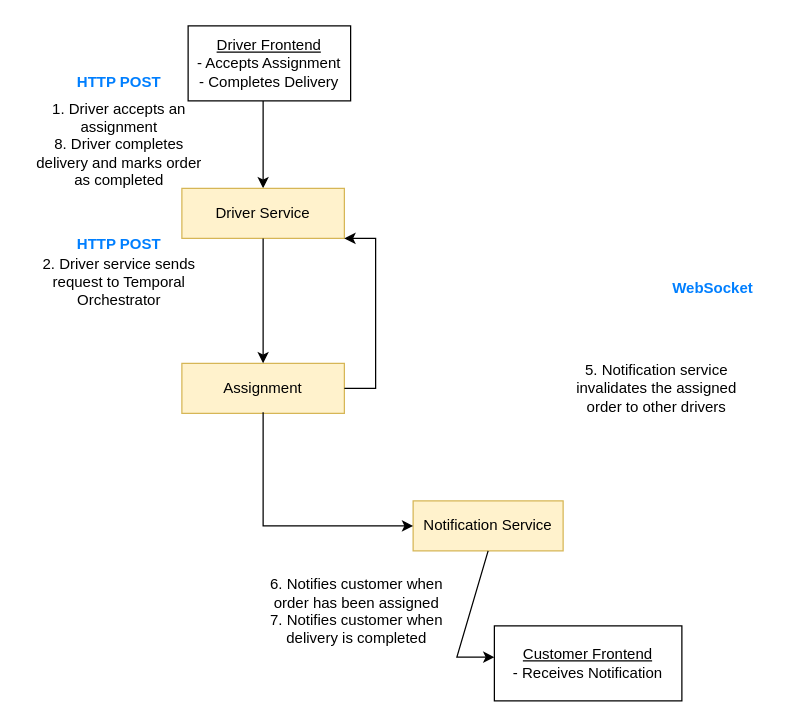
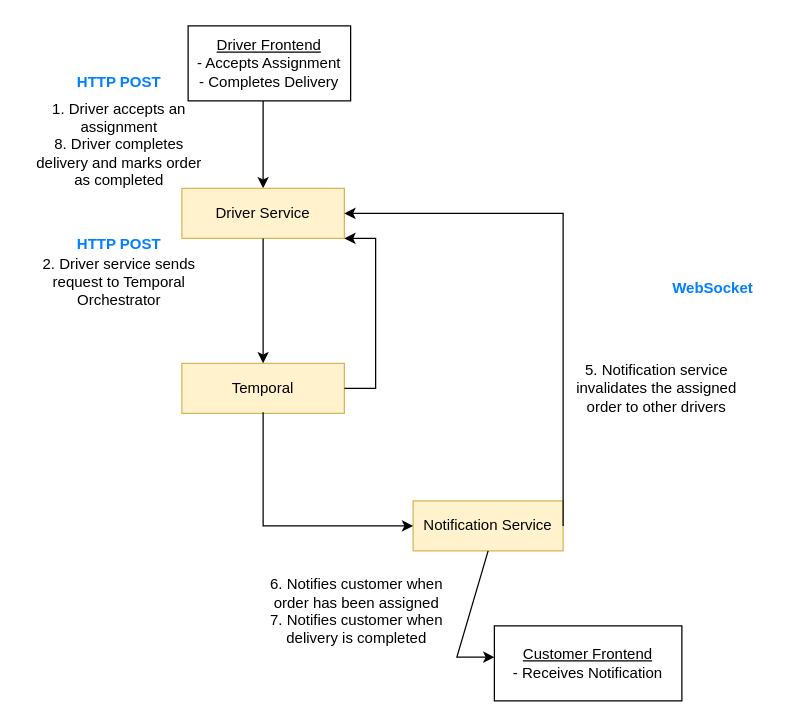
+ <mxCell id="16" value="" style="endArrow=classic;html=1;rounded=0;exitX=1;exitY=0.5;exitDx=0;exitDy=0;entryX=1;entryY=0.5;entryDx=0;entryDy=0;" parent="1" source="7" target="11" edge="1"><mxGeometry width="50" height="50" relative="1" as="geometry"><mxPoint x="460" y="380" as="sourcePoint" /><mxPoint x="510" y="330" as="targetPoint" /><Array as="points"><mxPoint x="450" y="420" /><mxPoint x="450" y="170" /></Array></mxGeometry></mxCell>
- <mxCell id="3" value="Assignment" style="rounded=0;whiteSpace=wrap;html=1;fillColor=#fff2cc;strokeColor=#d6b656;" parent="1" vertex="1"><mxGeometry x="145" y="290" width="130" height="40" as="geometry" /></mxCell>
+ <mxCell id="3" value="Temporal" style="rounded=0;whiteSpace=wrap;html=1;fillColor=#fff2cc;strokeColor=#d6b656;" parent="1" vertex="1"><mxGeometry x="145" y="290" width="130" height="40" as="geometry" /></mxCell>
